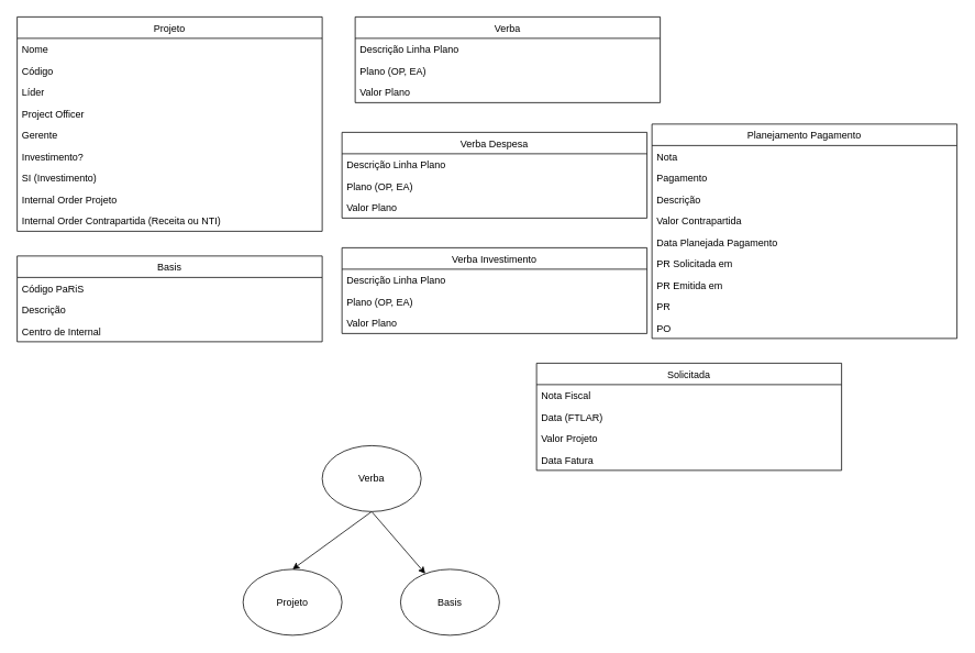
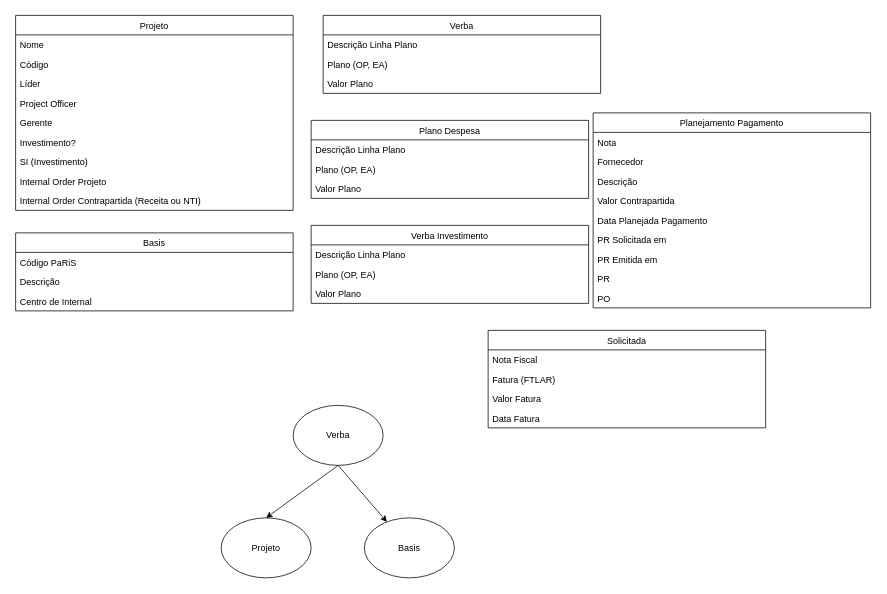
- <mxCell id="40" value="Verba Despesa" style="swimlane;fontStyle=0;childLayout=stackLayout;horizontal=1;startSize=26;fillColor=none;horizontalStack=0;resizeParent=1;resizeParentMax=0;resizeLast=0;collapsible=1;marginBottom=0;" vertex="1" parent="1"><mxGeometry x="414" y="160" width="370" height="104" as="geometry"><mxRectangle x="110" y="360" width="60" height="26" as="alternateBounds" /></mxGeometry></mxCell>
+ <mxCell id="40" value="Plano Despesa" style="swimlane;fontStyle=0;childLayout=stackLayout;horizontal=1;startSize=26;fillColor=none;horizontalStack=0;resizeParent=1;resizeParentMax=0;resizeLast=0;collapsible=1;marginBottom=0;" vertex="1" parent="1"><mxGeometry x="414" y="160" width="370" height="104" as="geometry"><mxRectangle x="110" y="360" width="60" height="26" as="alternateBounds" /></mxGeometry></mxCell>
- <mxCell id="8" value="Pagamento" style="text;strokeColor=none;fillColor=none;align=left;verticalAlign=top;spacingLeft=4;spacingRight=4;overflow=hidden;rotatable=0;points=[[0,0.5],[1,0.5]];portConstraint=eastwest;" vertex="1" parent="6"><mxGeometry y="52" width="370" height="26" as="geometry" /></mxCell>
+ <mxCell id="8" value="Fornecedor" style="text;strokeColor=none;fillColor=none;align=left;verticalAlign=top;spacingLeft=4;spacingRight=4;overflow=hidden;rotatable=0;points=[[0,0.5],[1,0.5]];portConstraint=eastwest;" vertex="1" parent="6"><mxGeometry y="52" width="370" height="26" as="geometry" /></mxCell>
- <mxCell id="18" value="Data (FTLAR)" style="text;strokeColor=none;fillColor=none;align=left;verticalAlign=top;spacingLeft=4;spacingRight=4;overflow=hidden;rotatable=0;points=[[0,0.5],[1,0.5]];portConstraint=eastwest;" vertex="1" parent="16"><mxGeometry y="52" width="370" height="26" as="geometry" /></mxCell>
+ <mxCell id="18" value="Fatura (FTLAR)" style="text;strokeColor=none;fillColor=none;align=left;verticalAlign=top;spacingLeft=4;spacingRight=4;overflow=hidden;rotatable=0;points=[[0,0.5],[1,0.5]];portConstraint=eastwest;" vertex="1" parent="16"><mxGeometry y="52" width="370" height="26" as="geometry" /></mxCell>
- <mxCell id="19" value="Valor Projeto" style="text;strokeColor=none;fillColor=none;align=left;verticalAlign=top;spacingLeft=4;spacingRight=4;overflow=hidden;rotatable=0;points=[[0,0.5],[1,0.5]];portConstraint=eastwest;" vertex="1" parent="16"><mxGeometry y="78" width="370" height="26" as="geometry" /></mxCell>
+ <mxCell id="19" value="Valor Fatura" style="text;strokeColor=none;fillColor=none;align=left;verticalAlign=top;spacingLeft=4;spacingRight=4;overflow=hidden;rotatable=0;points=[[0,0.5],[1,0.5]];portConstraint=eastwest;" vertex="1" parent="16"><mxGeometry y="78" width="370" height="26" as="geometry" /></mxCell>
